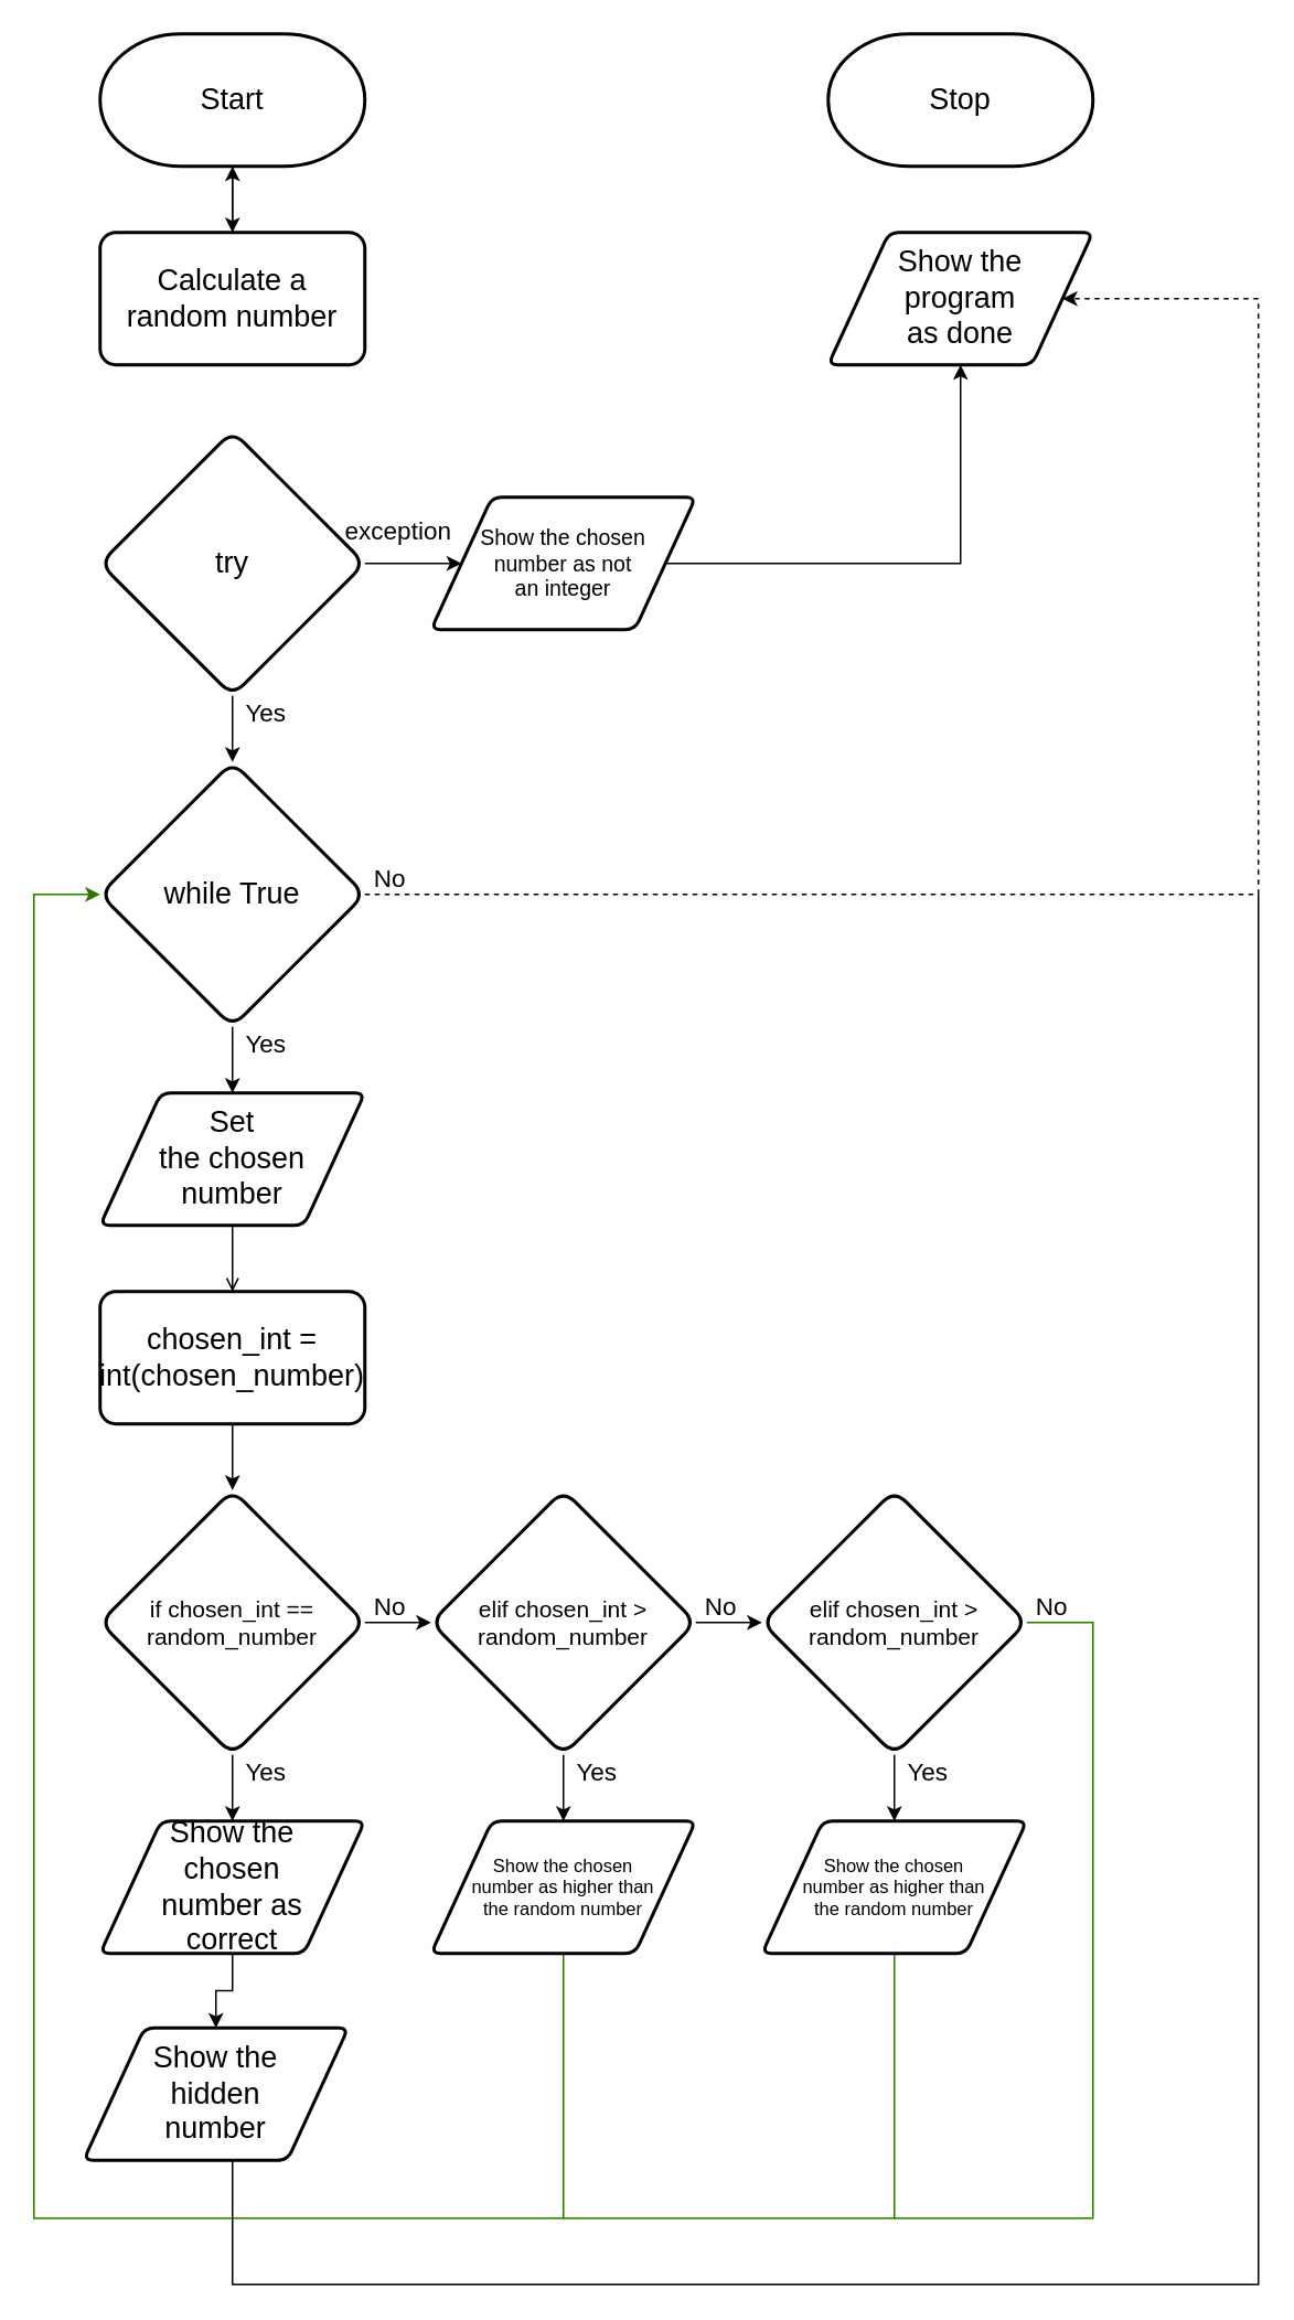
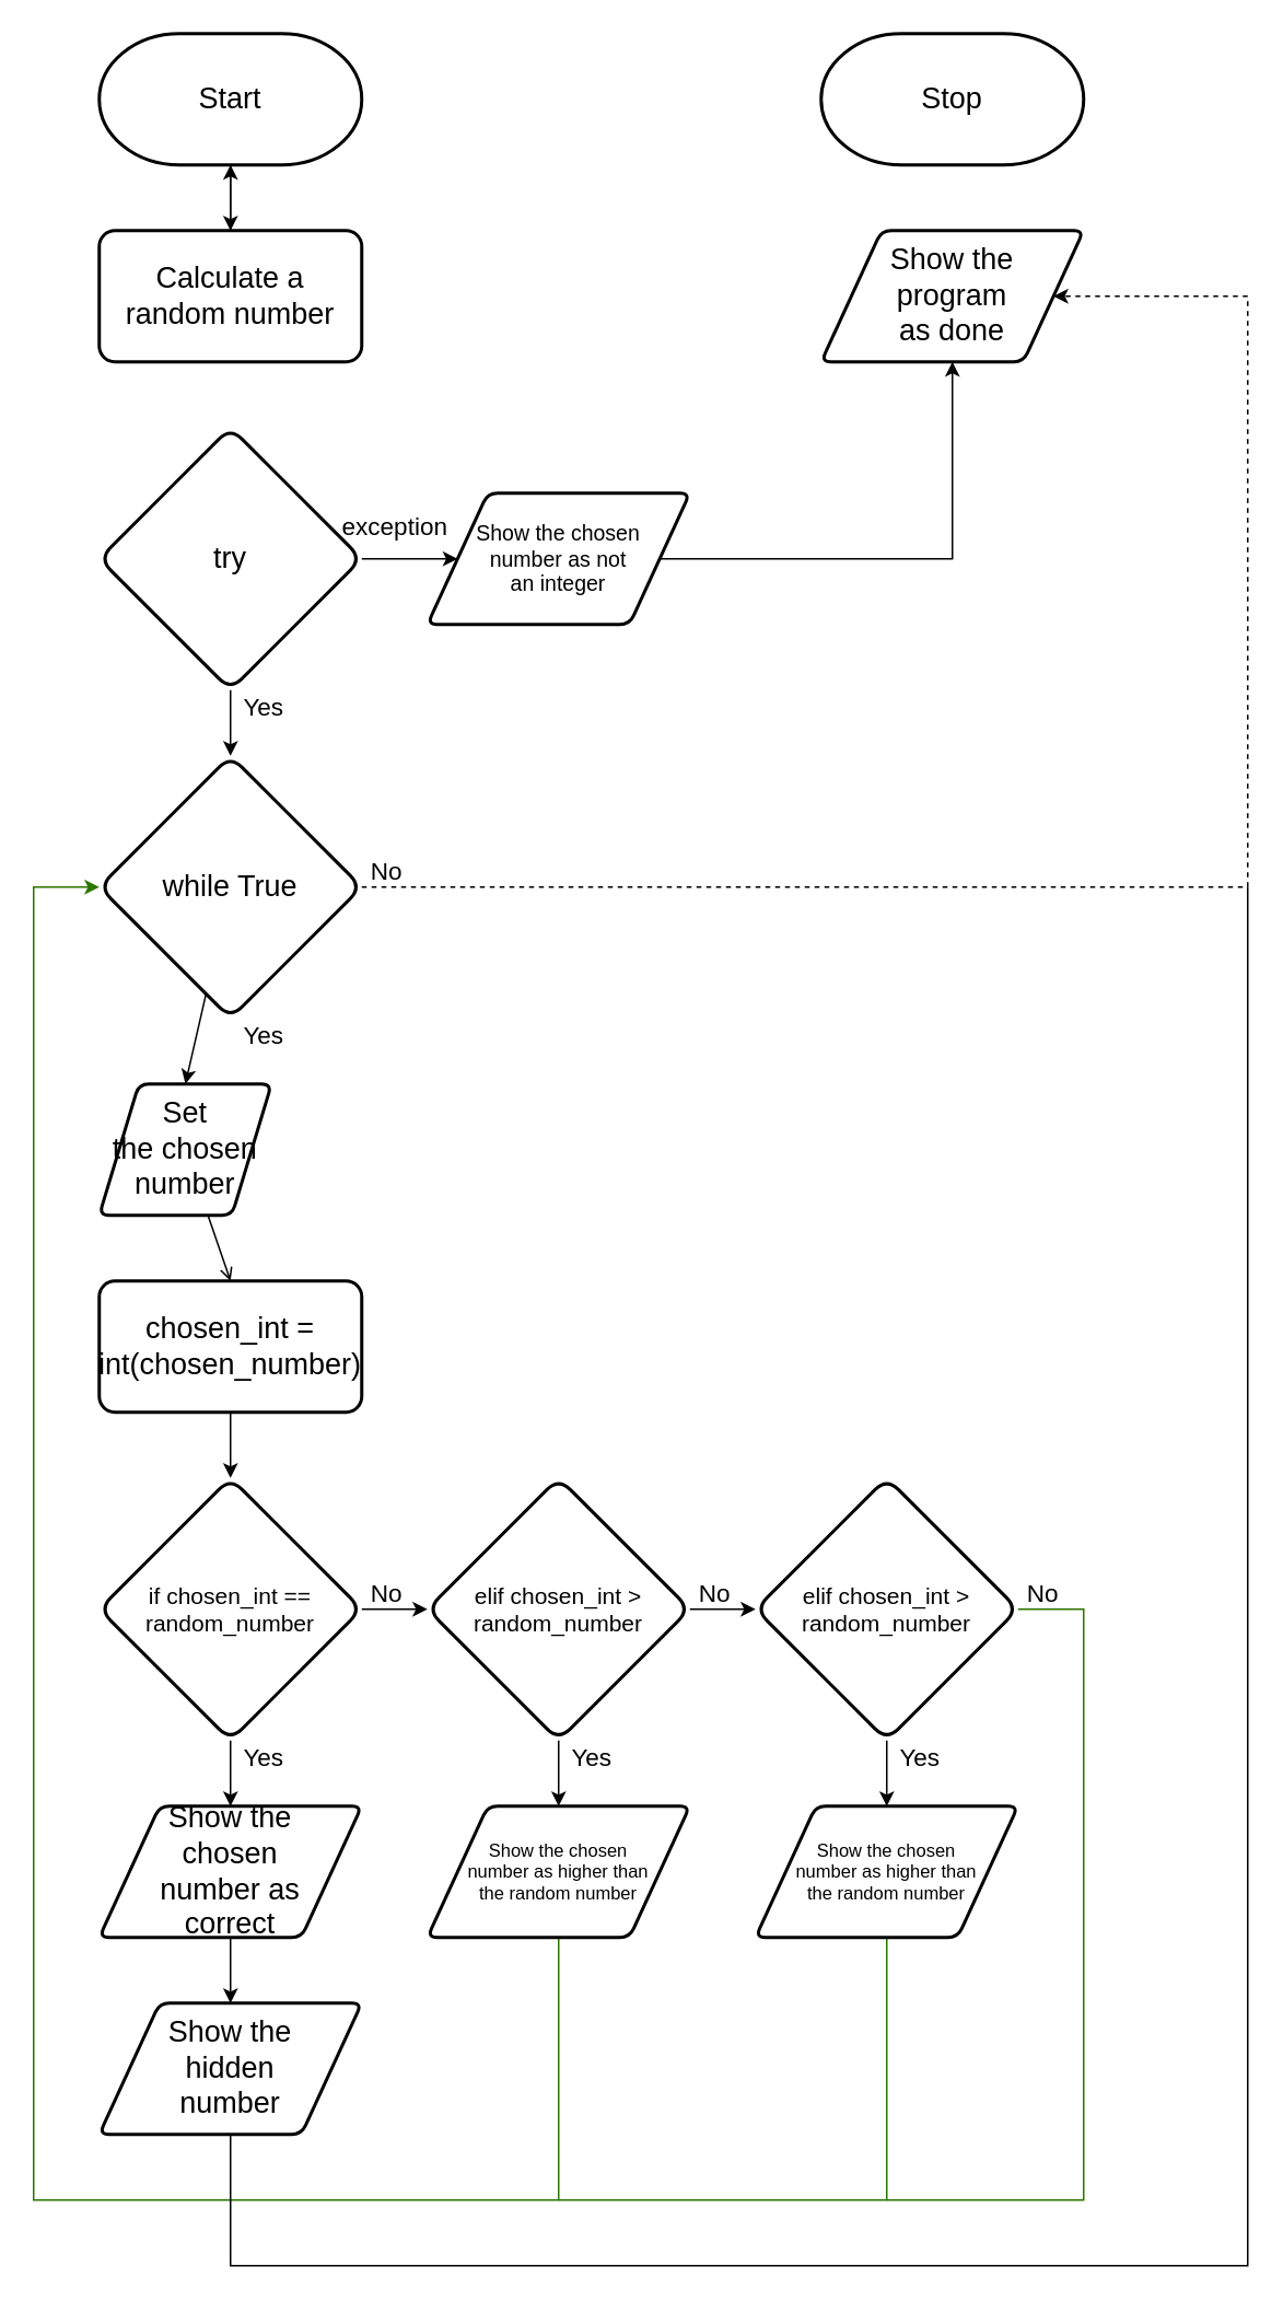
- <mxCell id="15" value="Set &lt;br&gt;the chosen &lt;br&gt;number" style="shape=parallelogram;html=1;strokeWidth=2;perimeter=parallelogramPerimeter;whiteSpace=wrap;rounded=1;arcSize=12;size=0.23;fontSize=18;" parent="1" vertex="1"><mxGeometry y="660" width="160" height="80" as="geometry" x="60" /></mxCell>
+ <mxCell id="15" value="Set &lt;br&gt;the chosen &lt;br&gt;number" style="shape=parallelogram;html=1;strokeWidth=2;perimeter=parallelogramPerimeter;whiteSpace=wrap;rounded=1;arcSize=12;size=0.23;fontSize=18;" parent="1" vertex="1"><mxGeometry x="60" y="660" width="105" height="80" as="geometry" /></mxCell>
- <mxCell id="17" value="Show the &lt;br&gt;hidden &lt;br&gt;number" style="shape=parallelogram;html=1;strokeWidth=2;perimeter=parallelogramPerimeter;whiteSpace=wrap;rounded=1;arcSize=12;size=0.23;fontSize=18;" parent="1" vertex="1"><mxGeometry x="50" y="1225" width="160" height="80" as="geometry" /></mxCell>
+ <mxCell id="17" value="Show the &lt;br&gt;hidden &lt;br&gt;number" style="shape=parallelogram;html=1;strokeWidth=2;perimeter=parallelogramPerimeter;whiteSpace=wrap;rounded=1;arcSize=12;size=0.23;fontSize=18;" parent="1" vertex="1"><mxGeometry y="1220" width="160" height="80" as="geometry" x="60" /></mxCell>
